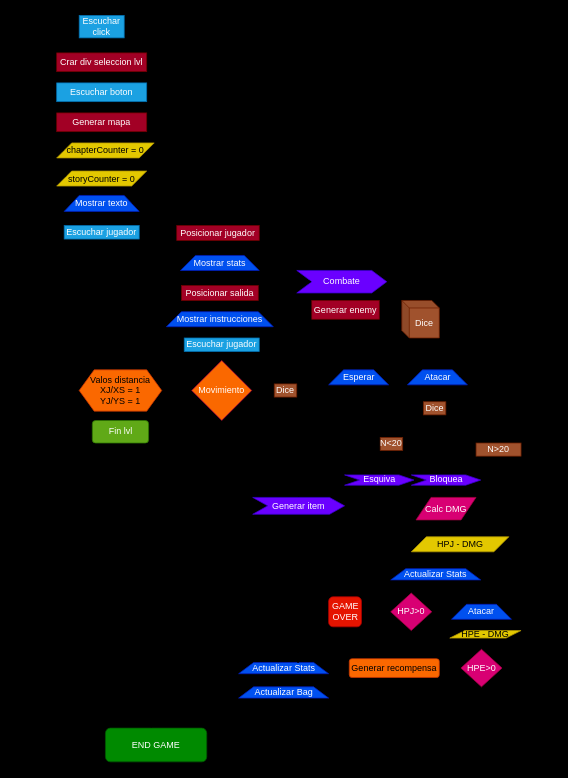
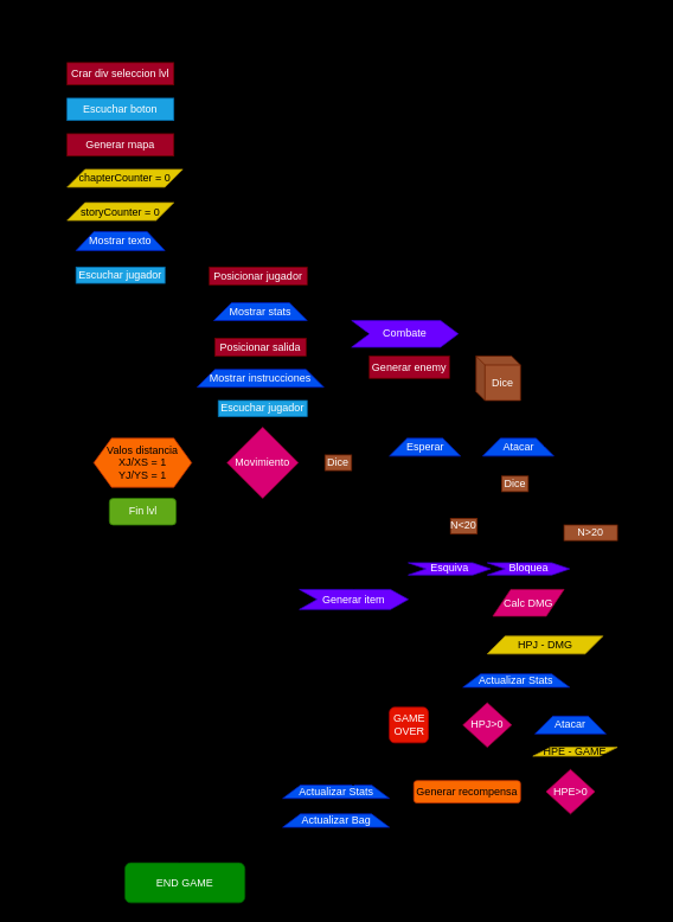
- <mxCell id="3" value="Escuchar click" style="rounded=0;whiteSpace=wrap;html=1;fillColor=#1ba1e2;fontColor=#ffffff;strokeColor=#006EAF;" parent="1" vertex="1"><mxGeometry x="105" y="20" width="60" height="30" as="geometry" /></mxCell>
- <mxCell id="2" value="" style="edgeStyle=orthogonalEdgeStyle;rounded=0;orthogonalLoop=1;jettySize=auto;html=1;" parent="1" source="3" target="5" edge="1"><mxGeometry relative="1" as="geometry" /></mxCell>
- <mxCell id="48" value="Movimiento" style="rhombus;whiteSpace=wrap;html=1;fillColor=#fa6800;fontColor=#ffffff;strokeColor=#A50040;" parent="1" vertex="1"><mxGeometry x="255" y="480" width="80" height="80" as="geometry" /></mxCell>
+ <mxCell id="48" value="Movimiento" style="rhombus;whiteSpace=wrap;html=1;fillColor=#d80073;fontColor=#ffffff;strokeColor=#A50040;" parent="1" vertex="1"><mxGeometry x="255" y="480" width="80" height="80" as="geometry" /></mxCell>
- <mxCell id="87" value="HPE - DMG" style="shape=parallelogram;perimeter=parallelogramPerimeter;whiteSpace=wrap;html=1;fixedSize=1;rounded=0;fillColor=#e3c800;fontColor=#000000;strokeColor=#B09500;" parent="1" vertex="1"><mxGeometry x="598.98" y="840" width="95" height="10" as="geometry" /></mxCell>
+ <mxCell id="87" value="HPE - GAME" style="shape=parallelogram;perimeter=parallelogramPerimeter;whiteSpace=wrap;html=1;fixedSize=1;rounded=0;fillColor=#e3c800;fontColor=#000000;strokeColor=#B09500;" parent="1" vertex="1"><mxGeometry x="598.98" y="840" width="95" height="10" as="geometry" /></mxCell>
